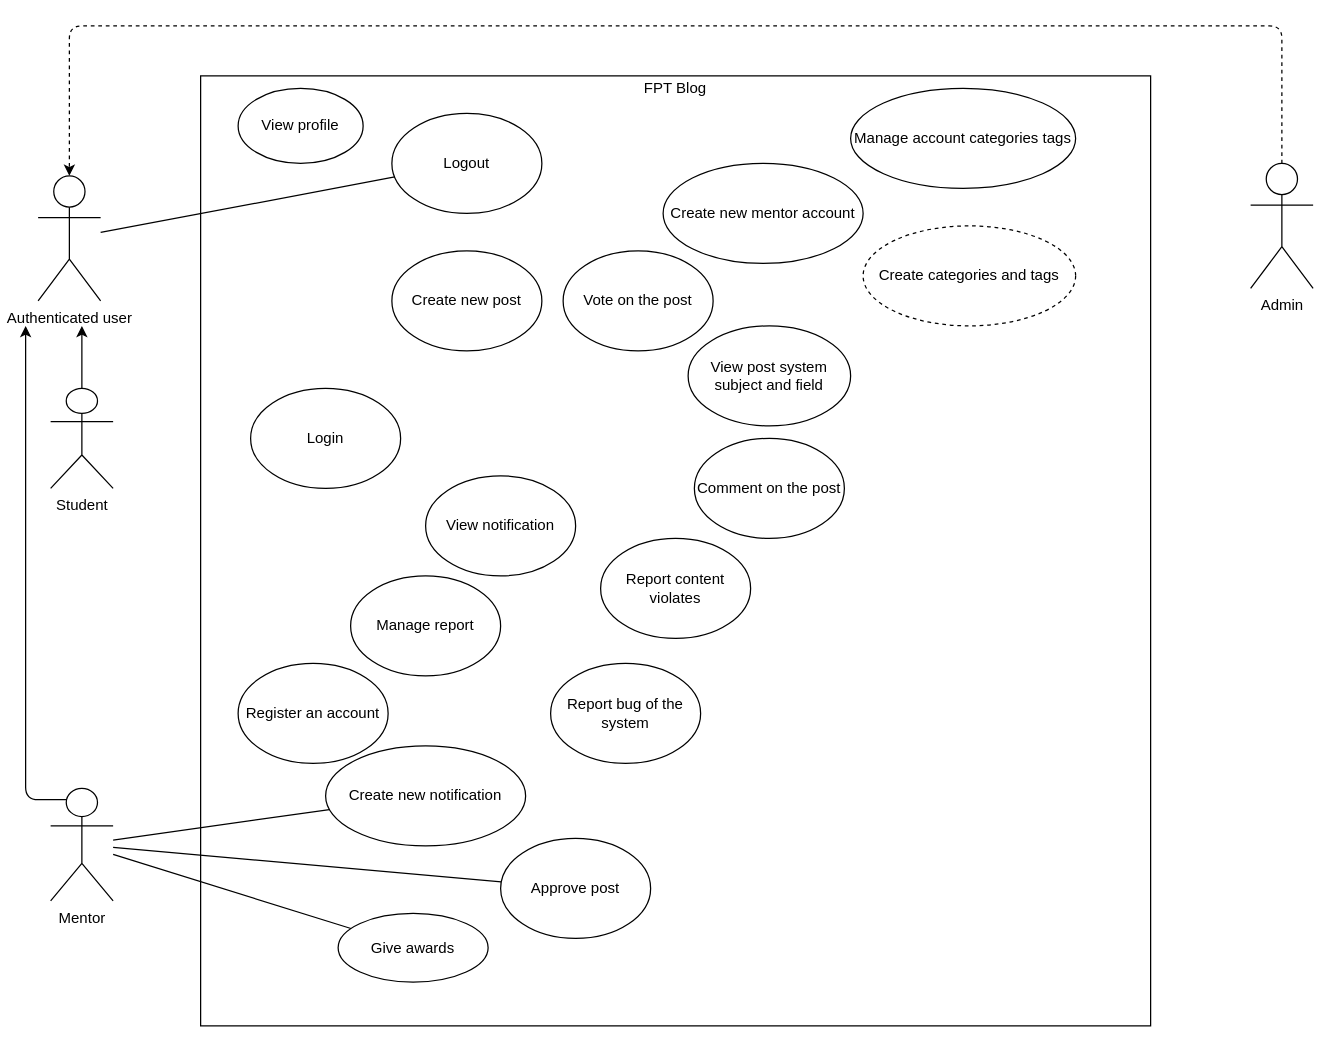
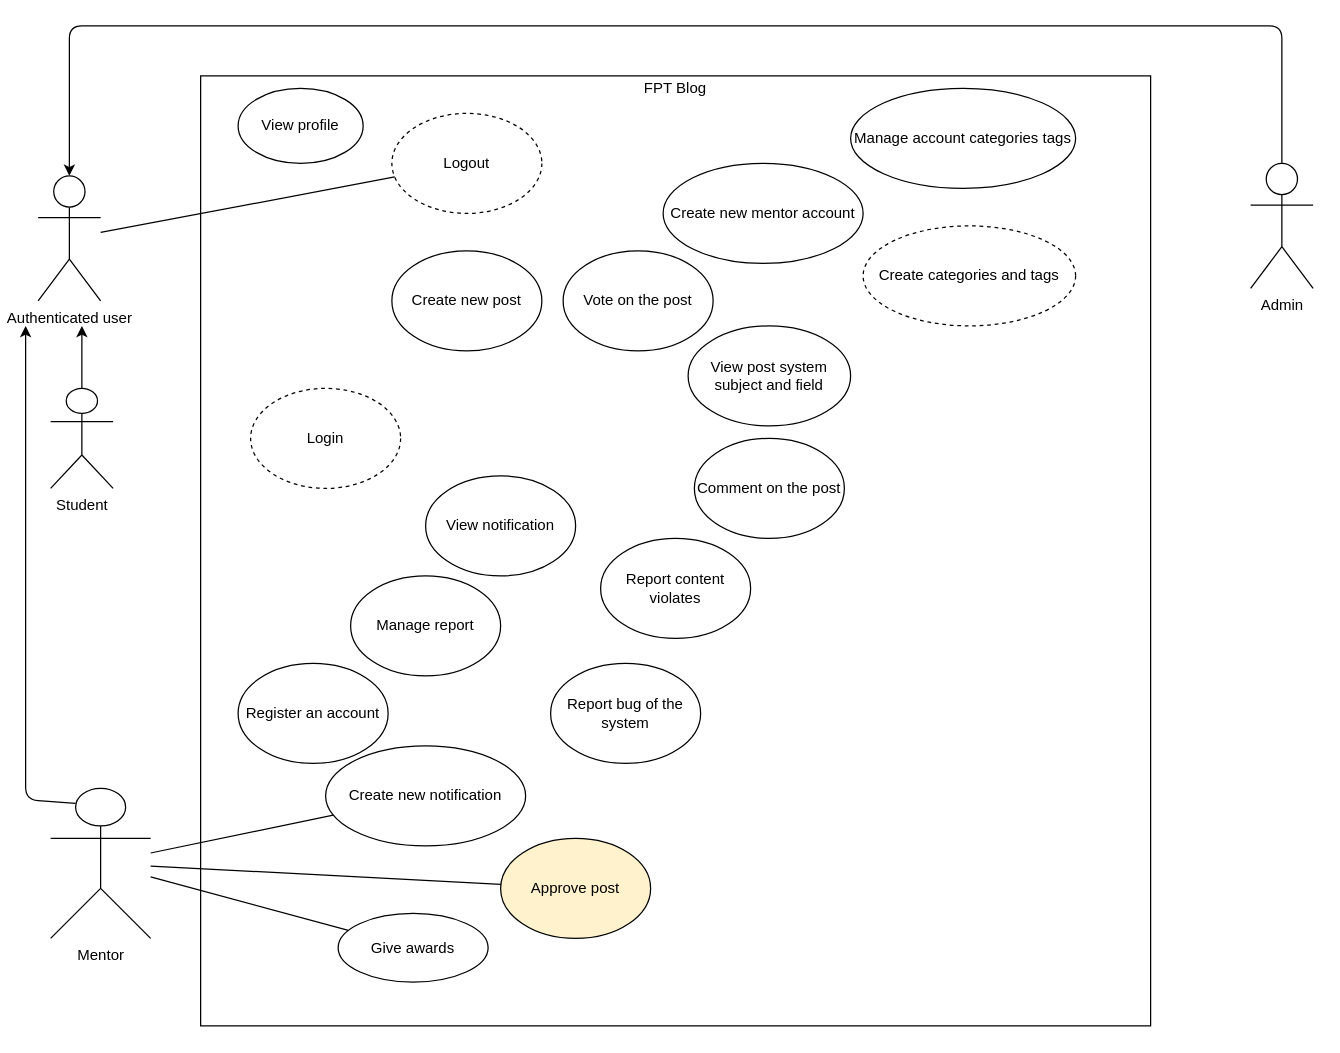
- <mxCell id="32" value="" style="endArrow=classic;html=1;exitX=0.5;exitY=0;exitDx=0;exitDy=0;exitPerimeter=0;entryX=0.5;entryY=0;entryDx=0;entryDy=0;entryPerimeter=0;dashed=1;" edge="1" parent="1" source="6" target="5"><mxGeometry width="50" height="50" relative="1" as="geometry"><mxPoint x="490" y="360" as="sourcePoint" /><mxPoint x="540" y="310" as="targetPoint" /><Array as="points"><mxPoint x="1025" y="20" /><mxPoint x="540" y="20" /><mxPoint x="55" y="20" /></Array></mxGeometry></mxCell>
+ <mxCell id="32" value="" style="endArrow=classic;html=1;exitX=0.5;exitY=0;exitDx=0;exitDy=0;exitPerimeter=0;entryX=0.5;entryY=0;entryDx=0;entryDy=0;entryPerimeter=0;" edge="1" parent="1" source="6" target="5"><mxGeometry width="50" height="50" relative="1" as="geometry"><mxPoint x="490" y="360" as="sourcePoint" /><mxPoint x="540" y="310" as="targetPoint" /><Array as="points"><mxPoint x="1025" y="20" /><mxPoint x="540" y="20" /><mxPoint x="55" y="20" /></Array></mxGeometry></mxCell>
- <mxCell id="8" value="Logout" style="ellipse;whiteSpace=wrap;html=1;" vertex="1" parent="1"><mxGeometry x="313" y="90" width="120" height="80" as="geometry" /></mxCell>
+ <mxCell id="8" value="Logout" style="ellipse;whiteSpace=wrap;html=1;dashed=1;" vertex="1" parent="1"><mxGeometry x="313" y="90" width="120" height="80" as="geometry" /></mxCell>
- <mxCell id="13" value="Login" style="ellipse;whiteSpace=wrap;html=1;" vertex="1" parent="1"><mxGeometry x="200" y="310" width="120" height="80" as="geometry" /></mxCell>
+ <mxCell id="13" value="Login" style="ellipse;whiteSpace=wrap;html=1;dashed=1;" vertex="1" parent="1"><mxGeometry x="200" y="310" width="120" height="80" as="geometry" /></mxCell>
- <mxCell id="4" value="Mentor" style="shape=umlActor;verticalLabelPosition=bottom;verticalAlign=top;html=1;outlineConnect=0;" vertex="1" parent="1"><mxGeometry x="40" y="630" width="50" height="90" as="geometry" /></mxCell>
+ <mxCell id="4" value="Mentor" style="shape=umlActor;verticalLabelPosition=bottom;verticalAlign=top;html=1;outlineConnect=0;" vertex="1" parent="1"><mxGeometry x="40" y="630" width="80" height="120" as="geometry" /></mxCell>
- <mxCell id="24" value="Approve post" style="ellipse;whiteSpace=wrap;html=1;" vertex="1" parent="1"><mxGeometry x="400" y="670" width="120" height="80" as="geometry" /></mxCell>
+ <mxCell id="24" value="Approve post" style="ellipse;whiteSpace=wrap;html=1;fillColor=#fff2cc;" vertex="1" parent="1"><mxGeometry x="400" y="670" width="120" height="80" as="geometry" /></mxCell>
